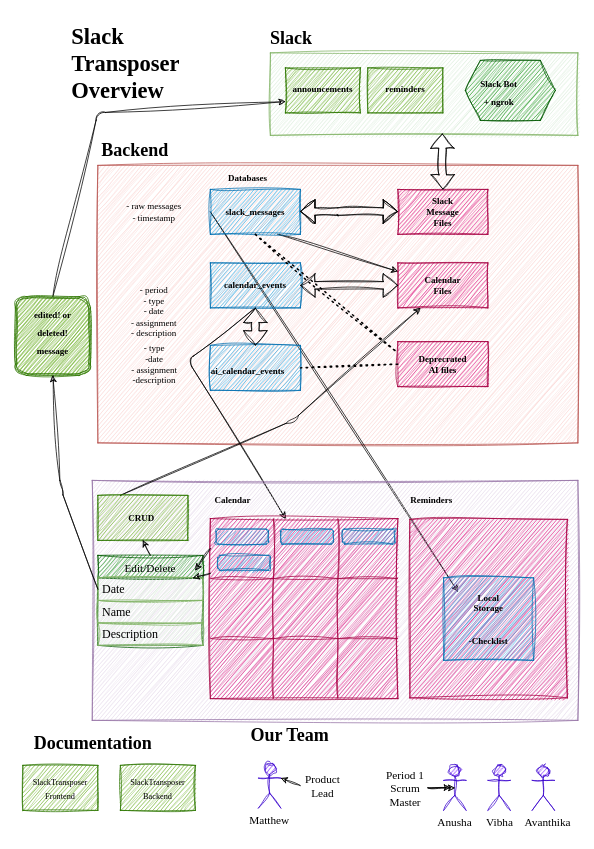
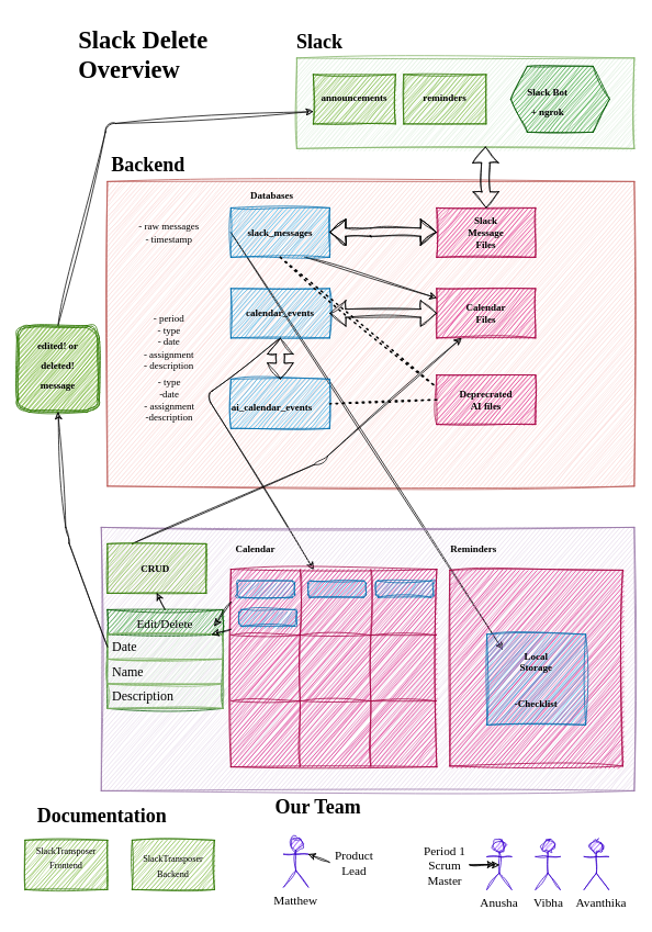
- <mxCell id="70" value="&lt;h1&gt;&lt;span style=&quot;background-color: initial;&quot;&gt;Slack Transposer Overview&lt;/span&gt;&lt;span style=&quot;background-color: initial; font-size: 15px;&quot;&gt;&amp;nbsp;&lt;/span&gt;&lt;/h1&gt;" style="text;html=1;strokeColor=none;fillColor=none;spacing=5;spacingTop=-20;whiteSpace=wrap;overflow=hidden;rounded=0;sketch=1;hachureGap=4;jiggle=2;curveFitting=1;fontFamily=Architects Daughter;fontSource=https%3A%2F%2Ffonts.googleapis.com%2Fcss%3Ffamily%3DArchitects%2BDaughter;fontSize=15;fontColor=#000000;fontStyle=1" parent="1" vertex="1"><mxGeometry x="90" width="190" height="120" as="geometry" y="20" /></mxCell>
+ <mxCell id="70" value="&lt;h1&gt;&lt;span style=&quot;background-color: initial;&quot;&gt;Slack Delete Overview&lt;/span&gt;&lt;span style=&quot;background-color: initial; font-size: 15px;&quot;&gt;&amp;nbsp;&lt;/span&gt;&lt;/h1&gt;" style="text;html=1;strokeColor=none;fillColor=none;spacing=5;spacingTop=-20;whiteSpace=wrap;overflow=hidden;rounded=0;sketch=1;hachureGap=4;jiggle=2;curveFitting=1;fontFamily=Architects Daughter;fontSource=https%3A%2F%2Ffonts.googleapis.com%2Fcss%3Ffamily%3DArchitects%2BDaughter;fontSize=15;fontColor=#000000;fontStyle=1" parent="1" vertex="1"><mxGeometry x="90" width="190" height="120" as="geometry" y="20" /></mxCell>
- <mxCell id="84" value="&lt;font style=&quot;font-size: 11px;&quot;&gt;SlackTransposer Frontend&lt;/font&gt;" style="text;html=1;strokeColor=none;fillColor=none;align=center;verticalAlign=middle;whiteSpace=wrap;rounded=0;sketch=1;hachureGap=4;jiggle=2;curveFitting=1;fontFamily=Architects Daughter;fontSource=https%3A%2F%2Ffonts.googleapis.com%2Fcss%3Ffamily%3DArchitects%2BDaughter;fontSize=15;fontColor=#000000;" parent="1" vertex="1"><mxGeometry x="50" y="1035" width="60" height="30" as="geometry" /></mxCell>
+ <mxCell id="84" value="&lt;font style=&quot;font-size: 11px;&quot;&gt;SlackTransposer Frontend&lt;/font&gt;" style="text;html=1;strokeColor=none;fillColor=none;align=center;verticalAlign=middle;whiteSpace=wrap;rounded=0;sketch=1;hachureGap=4;jiggle=2;curveFitting=1;fontFamily=Architects Daughter;fontSource=https%3A%2F%2Ffonts.googleapis.com%2Fcss%3Ffamily%3DArchitects%2BDaughter;fontSize=15;fontColor=#000000;" parent="1" vertex="1"><mxGeometry x="50" y="1025" width="60" height="30" as="geometry" /></mxCell>
